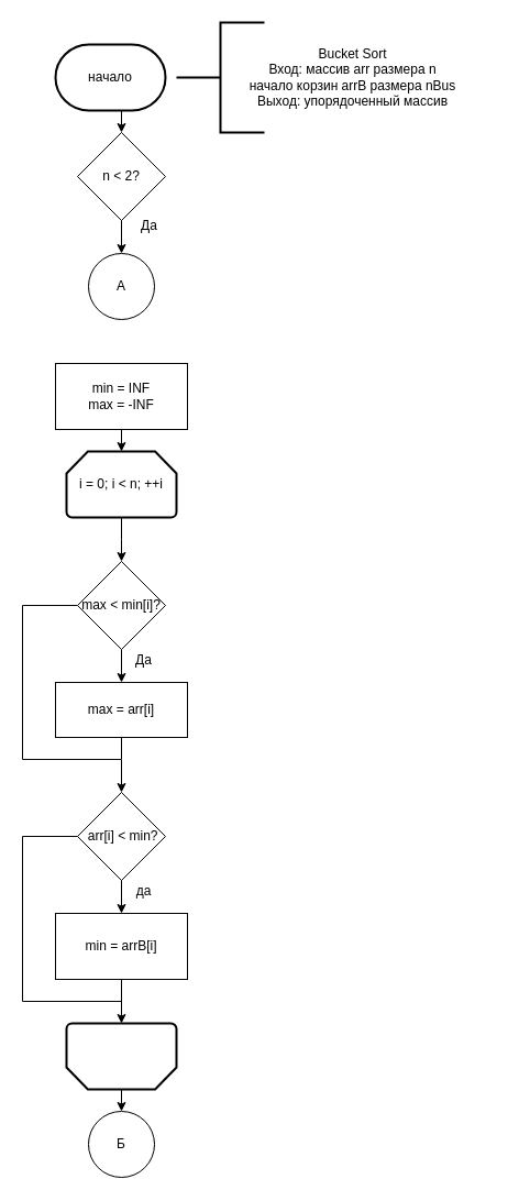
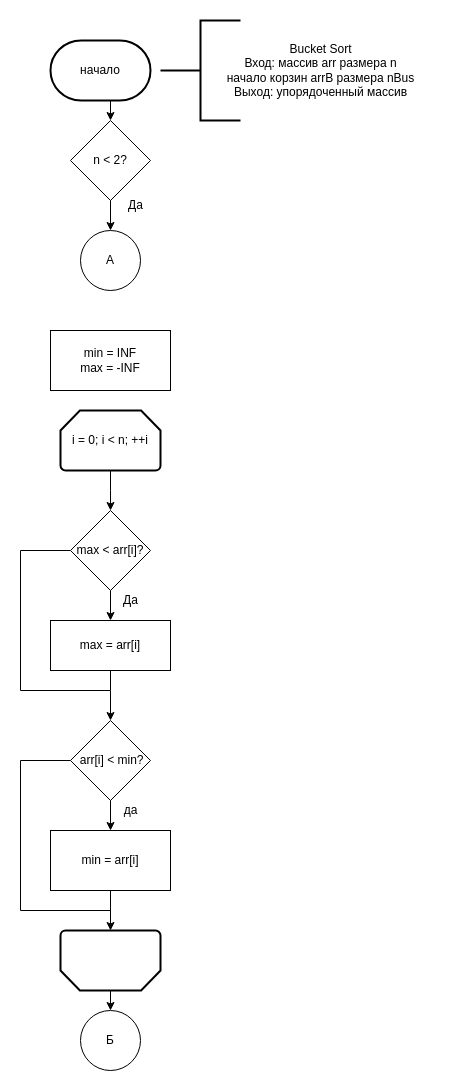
- <mxCell id="10" style="edgeStyle=orthogonalEdgeStyle;rounded=0;orthogonalLoop=1;jettySize=auto;html=1;exitX=0.5;exitY=1;exitDx=0;exitDy=0;entryX=0.5;entryY=0;entryDx=0;entryDy=0;entryPerimeter=0;" edge="1" parent="1" source="11" target="13"><mxGeometry relative="1" as="geometry" /></mxCell>
- <mxCell id="16" value="max &amp;lt; min[i]?" style="rhombus;whiteSpace=wrap;html=1;" vertex="1" parent="1"><mxGeometry x="70" y="510" width="80" height="80" as="geometry" /></mxCell>
+ <mxCell id="16" value="max &amp;lt; arr[i]?" style="rhombus;whiteSpace=wrap;html=1;" vertex="1" parent="1"><mxGeometry x="70" y="510" width="80" height="80" as="geometry" /></mxCell>
- <mxCell id="23" value="min = arrB[i]" style="rounded=0;whiteSpace=wrap;html=1;" vertex="1" parent="1"><mxGeometry x="50" y="830" width="120" height="60" as="geometry" /></mxCell>
+ <mxCell id="23" value="min = arr[i]" style="rounded=0;whiteSpace=wrap;html=1;" vertex="1" parent="1"><mxGeometry x="50" y="830" width="120" height="60" as="geometry" /></mxCell>
